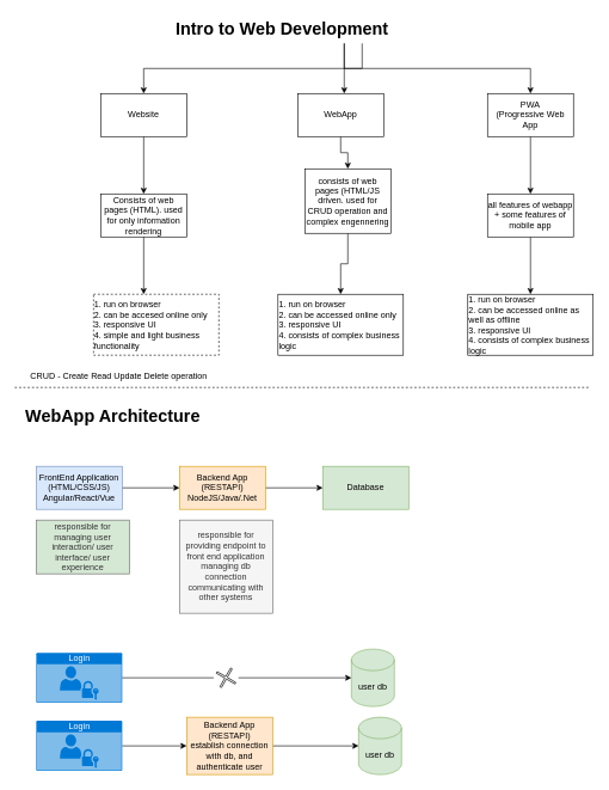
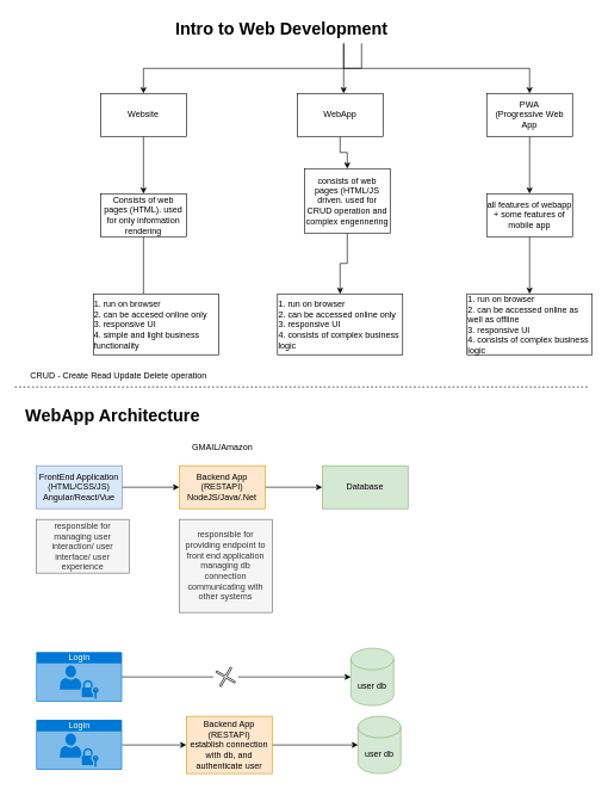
- <mxCell id="12" style="edgeStyle=orthogonalEdgeStyle;rounded=0;orthogonalLoop=1;jettySize=auto;html=1;entryX=0.4;entryY=0;entryDx=0;entryDy=0;entryPerimeter=0;" edge="1" parent="1" source="13" target="20"><mxGeometry relative="1" as="geometry" /></mxCell>
+ <mxCell id="12" style="edgeStyle=orthogonalEdgeStyle;rounded=0;orthogonalLoop=1;jettySize=auto;html=1;entryX=0.4;entryY=0;entryDx=0;entryDy=0;entryPerimeter=0;endArrow=none;" edge="1" parent="1" source="13" target="20"><mxGeometry relative="1" as="geometry" /></mxCell>
- <mxCell id="20" value="&lt;div style=&quot;text-align: left;&quot;&gt;&lt;span style=&quot;background-color: initial;&quot;&gt;1. run on browser&lt;/span&gt;&lt;/div&gt;&lt;div style=&quot;text-align: left;&quot;&gt;&lt;span style=&quot;background-color: initial;&quot;&gt;2. can be accesed online only&lt;/span&gt;&lt;/div&gt;&lt;div style=&quot;text-align: left;&quot;&gt;&lt;span style=&quot;background-color: initial;&quot;&gt;3. responsive UI&lt;/span&gt;&lt;/div&gt;&lt;div style=&quot;text-align: left;&quot;&gt;&lt;span style=&quot;background-color: initial;&quot;&gt;4. simple and light business functionality&lt;/span&gt;&lt;/div&gt;" style="whiteSpace=wrap;html=1;dashed=1;" vertex="1" parent="1"><mxGeometry x="130" y="410" width="175" height="85" as="geometry" /></mxCell>
+ <mxCell id="20" value="&lt;div style=&quot;text-align: left;&quot;&gt;&lt;span style=&quot;background-color: initial;&quot;&gt;1. run on browser&lt;/span&gt;&lt;/div&gt;&lt;div style=&quot;text-align: left;&quot;&gt;&lt;span style=&quot;background-color: initial;&quot;&gt;2. can be accesed online only&lt;/span&gt;&lt;/div&gt;&lt;div style=&quot;text-align: left;&quot;&gt;&lt;span style=&quot;background-color: initial;&quot;&gt;3. responsive UI&lt;/span&gt;&lt;/div&gt;&lt;div style=&quot;text-align: left;&quot;&gt;&lt;span style=&quot;background-color: initial;&quot;&gt;4. simple and light business functionality&lt;/span&gt;&lt;/div&gt;" style="whiteSpace=wrap;html=1;" vertex="1" parent="1"><mxGeometry x="130" y="410" width="175" height="85" as="geometry" /></mxCell>
+ <mxCell id="29" value="GMAIL/Amazon" style="text;html=1;align=center;verticalAlign=middle;resizable=0;points=[];autosize=1;strokeColor=none;fillColor=none;" vertex="1" parent="1"><mxGeometry x="255" y="610" width="110" height="30" as="geometry" /></mxCell>
- <mxCell id="30" value="responsible for managing user interaction/ user interface/ user experience" style="rounded=0;whiteSpace=wrap;html=1;fillColor=#d5e8d4;strokeColor=#666666;fontColor=#333333;" vertex="1" parent="1"><mxGeometry x="50" y="725" width="130" height="75" as="geometry" /></mxCell>
+ <mxCell id="30" value="responsible for managing user interaction/ user interface/ user experience" style="rounded=0;whiteSpace=wrap;html=1;fillColor=#f5f5f5;strokeColor=#666666;fontColor=#333333;" vertex="1" parent="1"><mxGeometry x="50" y="725" width="130" height="75" as="geometry" /></mxCell>
